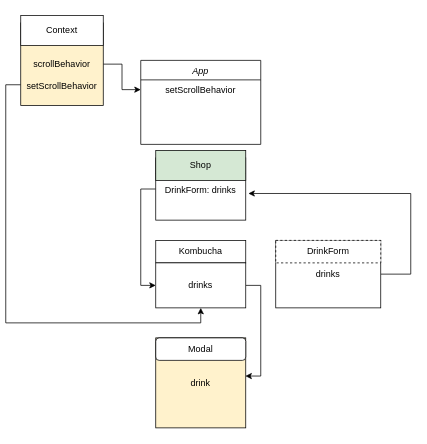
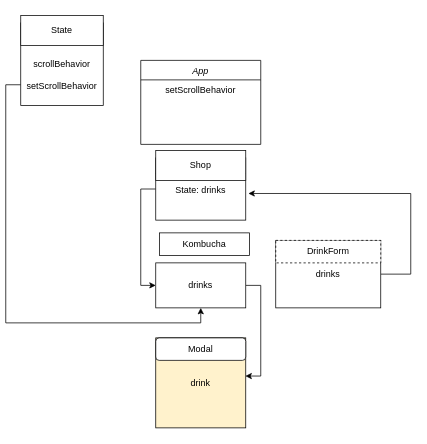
- <mxCell id="21" value="Context" style="rounded=0;whiteSpace=wrap;html=1;align=center;" vertex="1" parent="1"><mxGeometry x="20" width="110" height="40" as="geometry" y="20" /></mxCell>
+ <mxCell id="21" value="State" style="rounded=0;whiteSpace=wrap;html=1;align=center;" vertex="1" parent="1"><mxGeometry x="20" width="110" height="40" as="geometry" y="20" /></mxCell>
- <mxCell id="6" value="&lt;br&gt;&lt;br&gt;scrollBehavior&lt;br&gt;&lt;br&gt;setScrollBehavior" style="whiteSpace=wrap;html=1;aspect=fixed;fillColor=#fff2cc;" vertex="1" parent="1"><mxGeometry x="20" y="30" width="110" height="110" as="geometry" /></mxCell>
+ <mxCell id="6" value="&lt;br&gt;&lt;br&gt;scrollBehavior&lt;br&gt;&lt;br&gt;setScrollBehavior" style="whiteSpace=wrap;html=1;aspect=fixed;" vertex="1" parent="1"><mxGeometry x="20" y="30" width="110" height="110" as="geometry" /></mxCell>
- <mxCell id="4" style="edgeStyle=orthogonalEdgeStyle;rounded=0;orthogonalLoop=1;jettySize=auto;html=1;entryX=0;entryY=0.5;entryDx=0;entryDy=0;" edge="1" parent="1" source="6" target="3"><mxGeometry relative="1" as="geometry" /></mxCell>
- <mxCell id="10" value="Shop" style="rounded=0;whiteSpace=wrap;html=1;align=center;fillColor=#d5e8d4;" vertex="1" parent="1"><mxGeometry x="200" y="200" width="120" height="40" as="geometry" /></mxCell>
+ <mxCell id="10" value="Shop" style="rounded=0;whiteSpace=wrap;html=1;align=center;" vertex="1" parent="1"><mxGeometry x="200" y="200" width="120" height="40" as="geometry" /></mxCell>
- <mxCell id="8" value="&lt;p style=&quot;line-height: 100%&quot;&gt;DrinkForm: drinks&lt;/p&gt;" style="rounded=0;whiteSpace=wrap;html=1;verticalAlign=middle;" vertex="1" parent="1"><mxGeometry x="200" y="210" width="120" height="83" as="geometry" /></mxCell>
+ <mxCell id="8" value="&lt;p style=&quot;line-height: 100%&quot;&gt;State: drinks&lt;/p&gt;" style="rounded=0;whiteSpace=wrap;html=1;verticalAlign=middle;" vertex="1" parent="1"><mxGeometry x="200" y="210" width="120" height="83" as="geometry" /></mxCell>
- <mxCell id="11" value="Kombucha" style="rounded=0;whiteSpace=wrap;html=1;align=center;" vertex="1" parent="1"><mxGeometry x="200" y="320" width="120" height="30" as="geometry" /></mxCell>
+ <mxCell id="11" value="Kombucha" style="rounded=0;whiteSpace=wrap;html=1;align=center;" vertex="1" parent="1"><mxGeometry x="205" y="310" width="120" height="30" as="geometry" /></mxCell>
